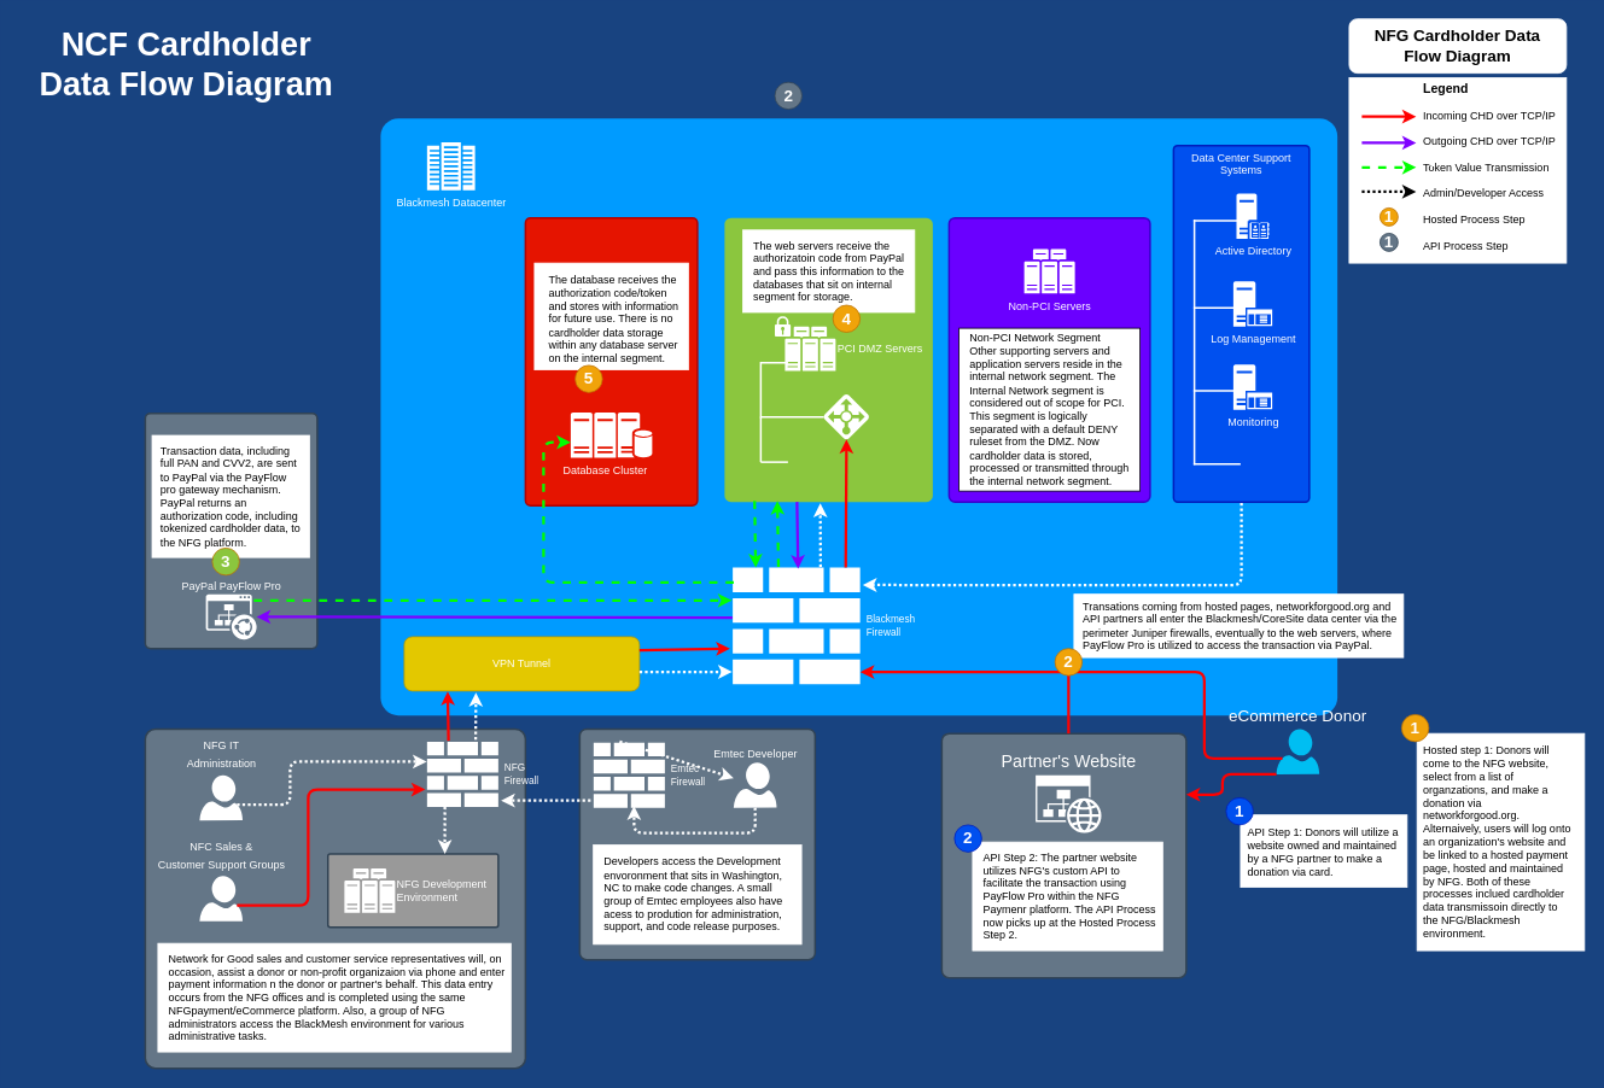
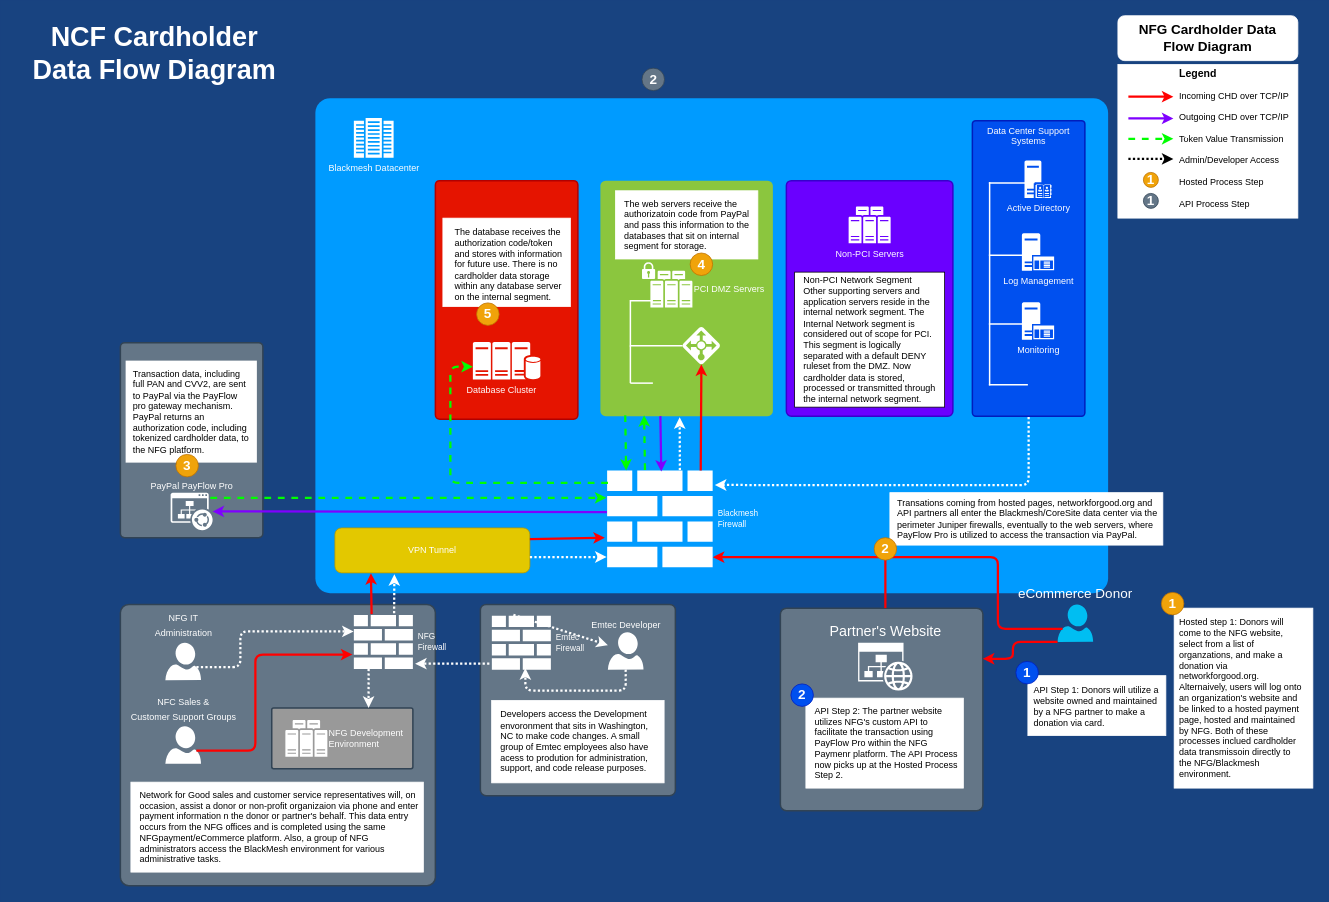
- <mxCell id="102" value="&lt;b&gt;&lt;font color=&quot;#ffffff&quot; style=&quot;font-size: 18px&quot;&gt;3&lt;/font&gt;&lt;/b&gt;" style="ellipse;whiteSpace=wrap;html=1;aspect=fixed;strokeColor=#BD7000;fillColor=#8bc63e;fontColor=#000000;" parent="1" vertex="1"><mxGeometry x="234" y="605" width="30" height="30" as="geometry" /></mxCell>
+ <mxCell id="102" value="&lt;b&gt;&lt;font color=&quot;#ffffff&quot; style=&quot;font-size: 18px&quot;&gt;3&lt;/font&gt;&lt;/b&gt;" style="ellipse;whiteSpace=wrap;html=1;aspect=fixed;strokeColor=#BD7000;fillColor=#f0a30a;fontColor=#000000;" parent="1" vertex="1"><mxGeometry x="234" y="605" width="30" height="30" as="geometry" /></mxCell>
